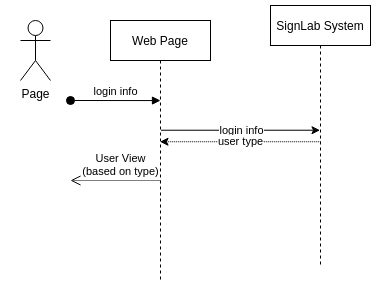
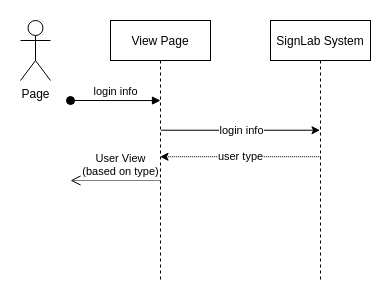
- <mxCell id="2" value="Web Page" style="shape=umlLifeline;perimeter=lifelinePerimeter;container=1;collapsible=0;recursiveResize=0;rounded=0;shadow=0;strokeWidth=1;" parent="1" vertex="1"><mxGeometry x="110" y="20" width="100" height="260" as="geometry" /></mxCell>
+ <mxCell id="2" value="View Page" style="shape=umlLifeline;perimeter=lifelinePerimeter;container=1;collapsible=0;recursiveResize=0;rounded=0;shadow=0;strokeWidth=1;" parent="1" vertex="1"><mxGeometry x="110" y="20" width="100" height="260" as="geometry" /></mxCell>
- <mxCell id="3" value="SignLab System" style="shape=umlLifeline;perimeter=lifelinePerimeter;container=1;collapsible=0;recursiveResize=0;rounded=0;shadow=0;strokeWidth=1;" parent="1" vertex="1"><mxGeometry x="270" y="5" width="100" height="260" as="geometry" /></mxCell>
+ <mxCell id="3" value="SignLab System" style="shape=umlLifeline;perimeter=lifelinePerimeter;container=1;collapsible=0;recursiveResize=0;rounded=0;shadow=0;strokeWidth=1;" parent="1" vertex="1"><mxGeometry x="270" y="20" width="100" height="260" as="geometry" /></mxCell>
